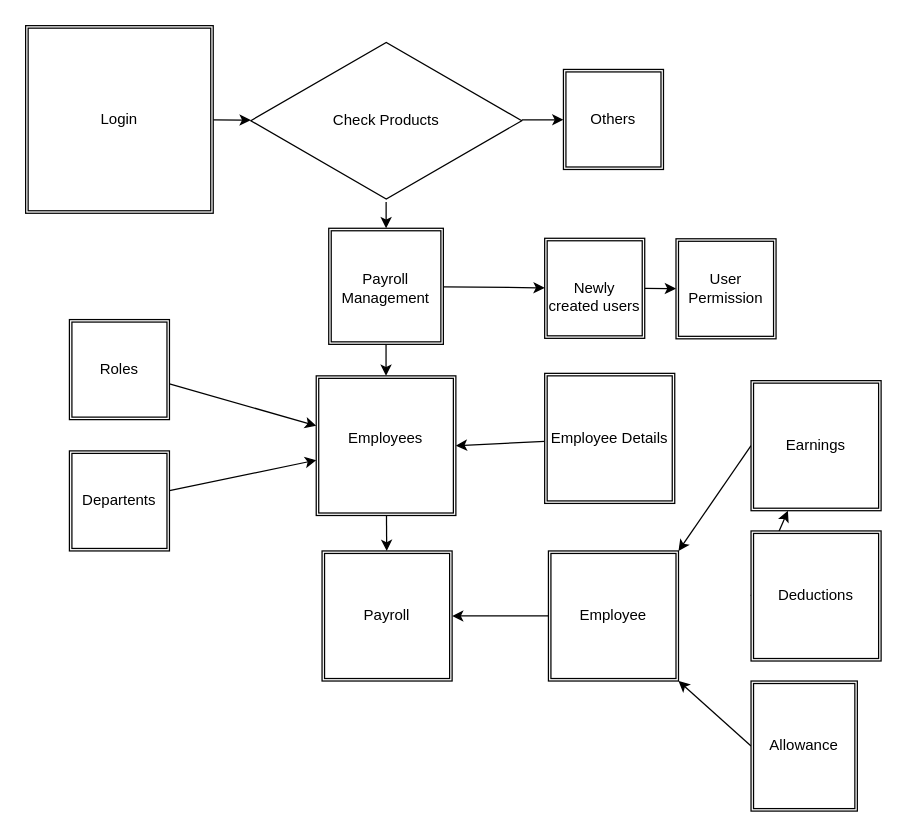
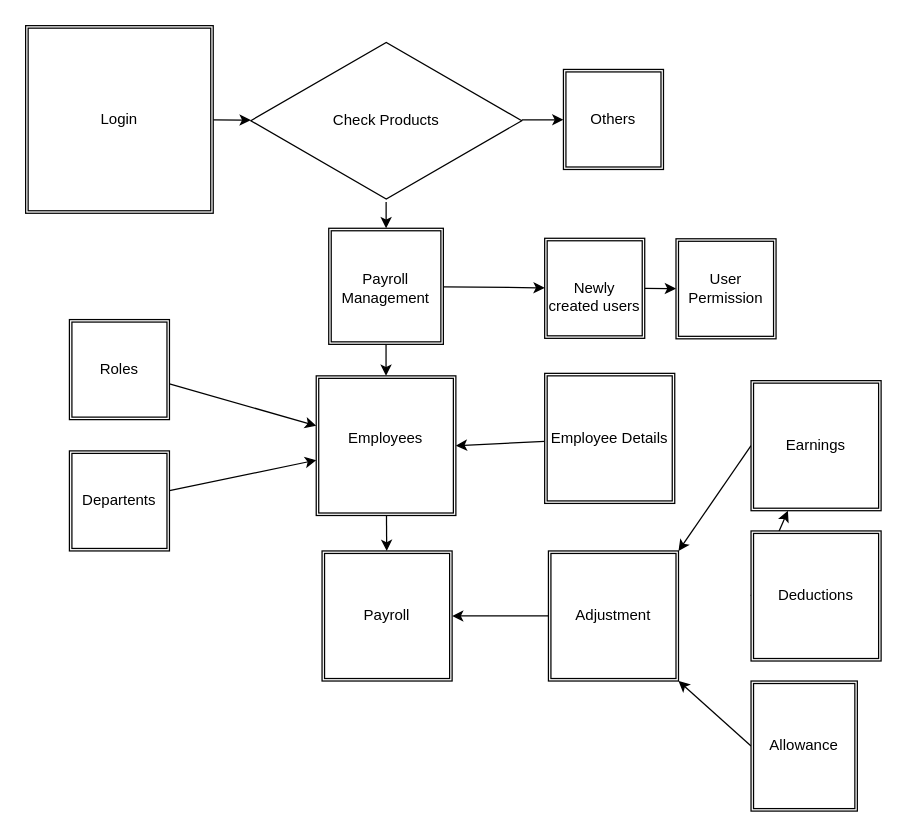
- <mxCell id="30" value="Employee" style="shape=ext;double=1;whiteSpace=wrap;html=1;aspect=fixed;" vertex="1" parent="1"><mxGeometry x="438" y="440" width="104" height="104" as="geometry" /></mxCell>
+ <mxCell id="30" value="Adjustment" style="shape=ext;double=1;whiteSpace=wrap;html=1;aspect=fixed;" vertex="1" parent="1"><mxGeometry x="438" y="440" width="104" height="104" as="geometry" /></mxCell>
